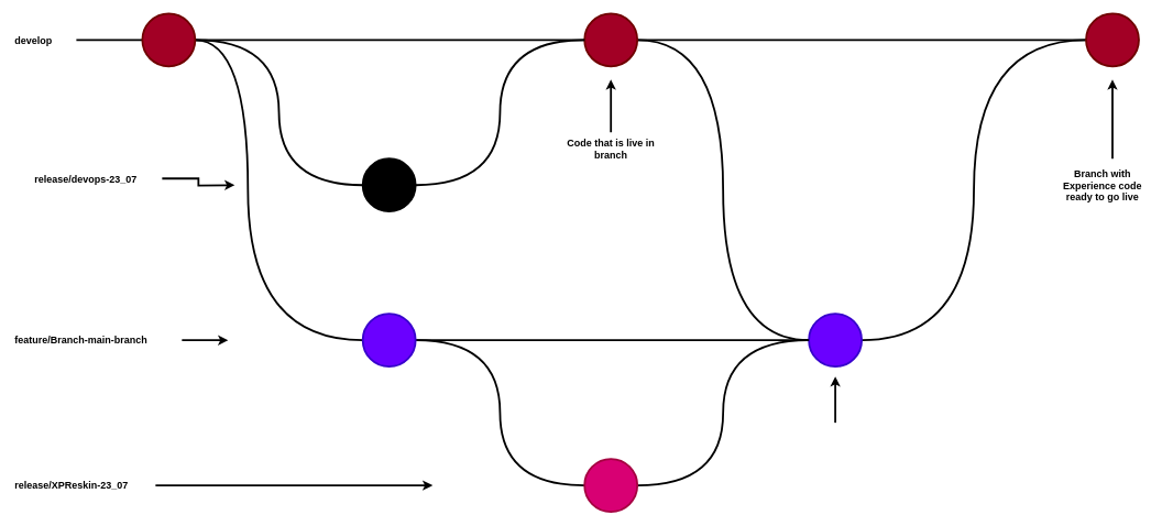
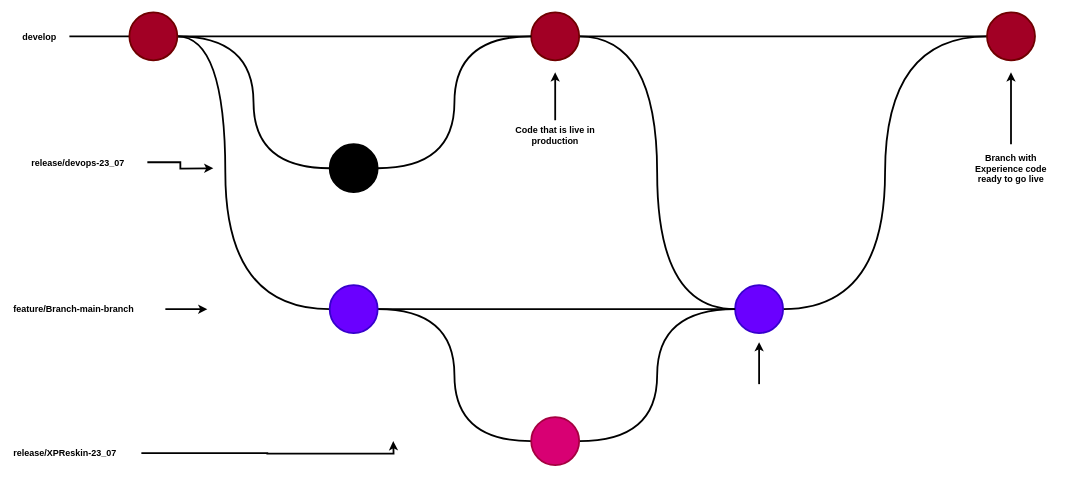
- <mxCell id="12" value="develop" style="text;strokeColor=none;align=left;fillColor=none;html=1;verticalAlign=middle;whiteSpace=wrap;rounded=0;strokeWidth=3;fontStyle=1;fontSize=15;" vertex="1" parent="1"><mxGeometry x="20" y="45" width="60" height="30" as="geometry" /></mxCell>
+ <mxCell id="12" value="develop" style="text;strokeColor=none;align=left;fillColor=none;html=1;verticalAlign=middle;whiteSpace=wrap;rounded=0;strokeWidth=3;fontStyle=1;fontSize=15;" vertex="1" parent="1"><mxGeometry x="35" y="45" width="60" height="30" as="geometry" /></mxCell>
- <mxCell id="31" value="Code that is live in branch" style="text;html=1;strokeColor=none;fillColor=none;align=center;verticalAlign=middle;whiteSpace=wrap;rounded=0;strokeWidth=3;fontStyle=1;fontSize=15;" vertex="1" parent="1"><mxGeometry x="855" y="210" width="140" height="30" as="geometry" /></mxCell>
+ <mxCell id="31" value="Code that is live in production" style="text;html=1;strokeColor=none;fillColor=none;align=center;verticalAlign=middle;whiteSpace=wrap;rounded=0;strokeWidth=3;fontStyle=1;fontSize=15;" vertex="1" parent="1"><mxGeometry x="855" y="210" width="140" height="30" as="geometry" /></mxCell>
- <mxCell id="29" value="Branch with Experience code ready to go live" style="text;html=1;strokeColor=none;fillColor=none;align=center;verticalAlign=middle;whiteSpace=wrap;rounded=0;strokeWidth=3;fontStyle=1;fontSize=15;" vertex="1" parent="1"><mxGeometry x="1600" y="265" width="140" height="30" as="geometry" /></mxCell>
+ <mxCell id="29" value="Branch with Experience code ready to go live" style="text;html=1;strokeColor=none;fillColor=none;align=center;verticalAlign=middle;whiteSpace=wrap;rounded=0;strokeWidth=3;fontStyle=1;fontSize=15;" vertex="1" parent="1"><mxGeometry x="1615" y="265" width="140" height="30" as="geometry" /></mxCell>
- <mxCell id="19" value="release/XPReskin-23_07" style="text;strokeColor=none;align=left;fillColor=none;html=1;verticalAlign=middle;whiteSpace=wrap;rounded=0;strokeWidth=3;fontStyle=1;fontSize=15;" vertex="1" parent="1"><mxGeometry x="20" y="720" width="215" height="30" as="geometry" /></mxCell>
+ <mxCell id="19" value="release/XPReskin-23_07" style="text;strokeColor=none;align=left;fillColor=none;html=1;verticalAlign=middle;whiteSpace=wrap;rounded=0;strokeWidth=3;fontStyle=1;fontSize=15;" vertex="1" parent="1"><mxGeometry x="20" y="740" width="215" height="30" as="geometry" /></mxCell>
